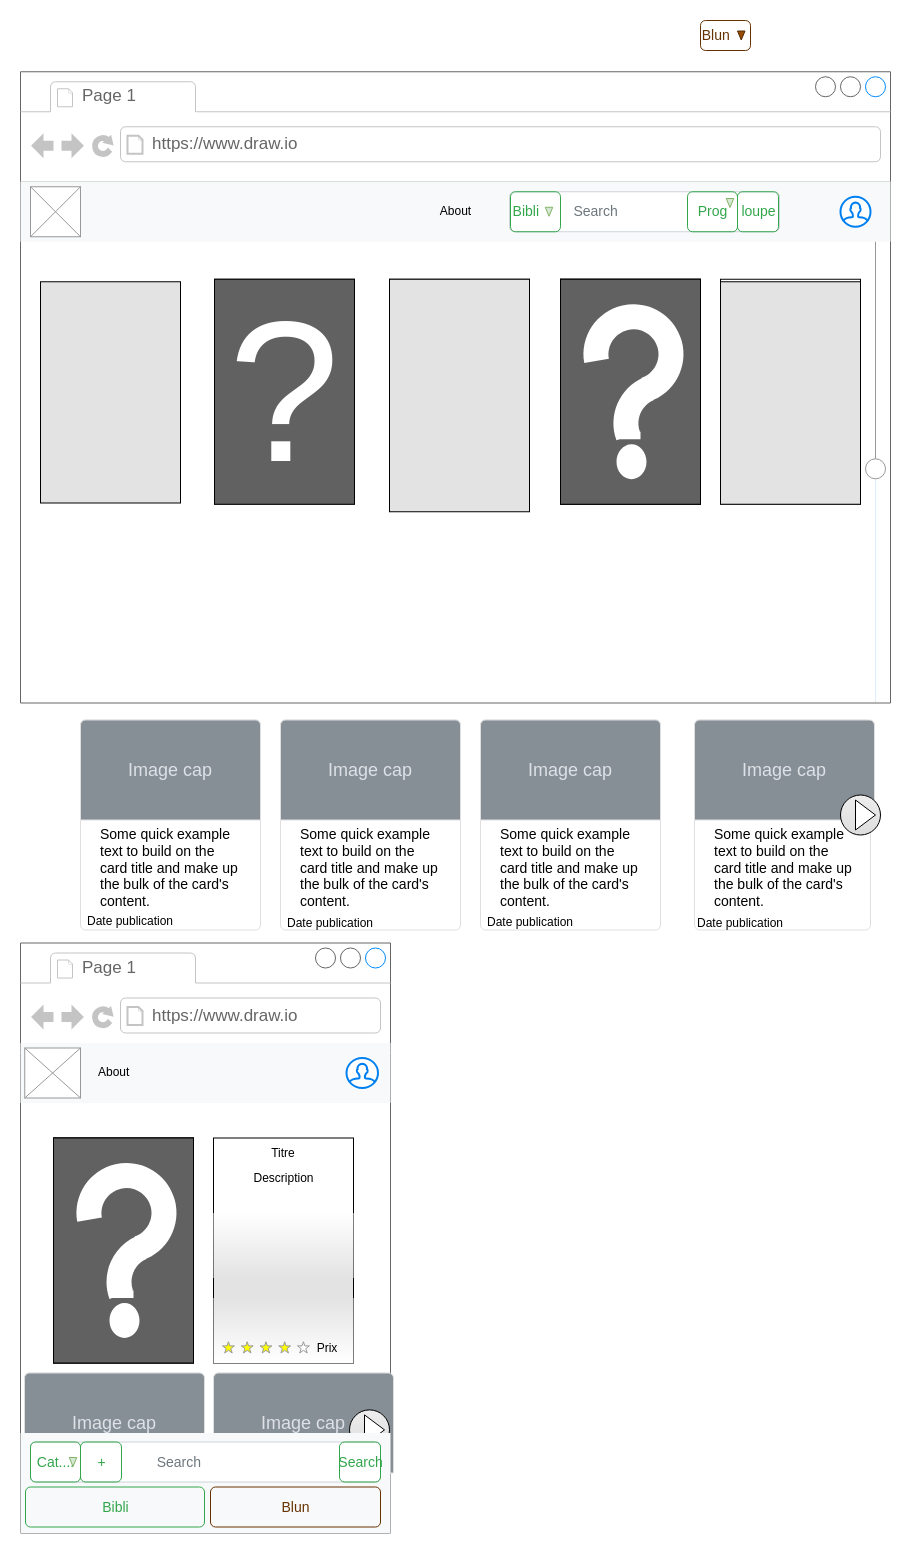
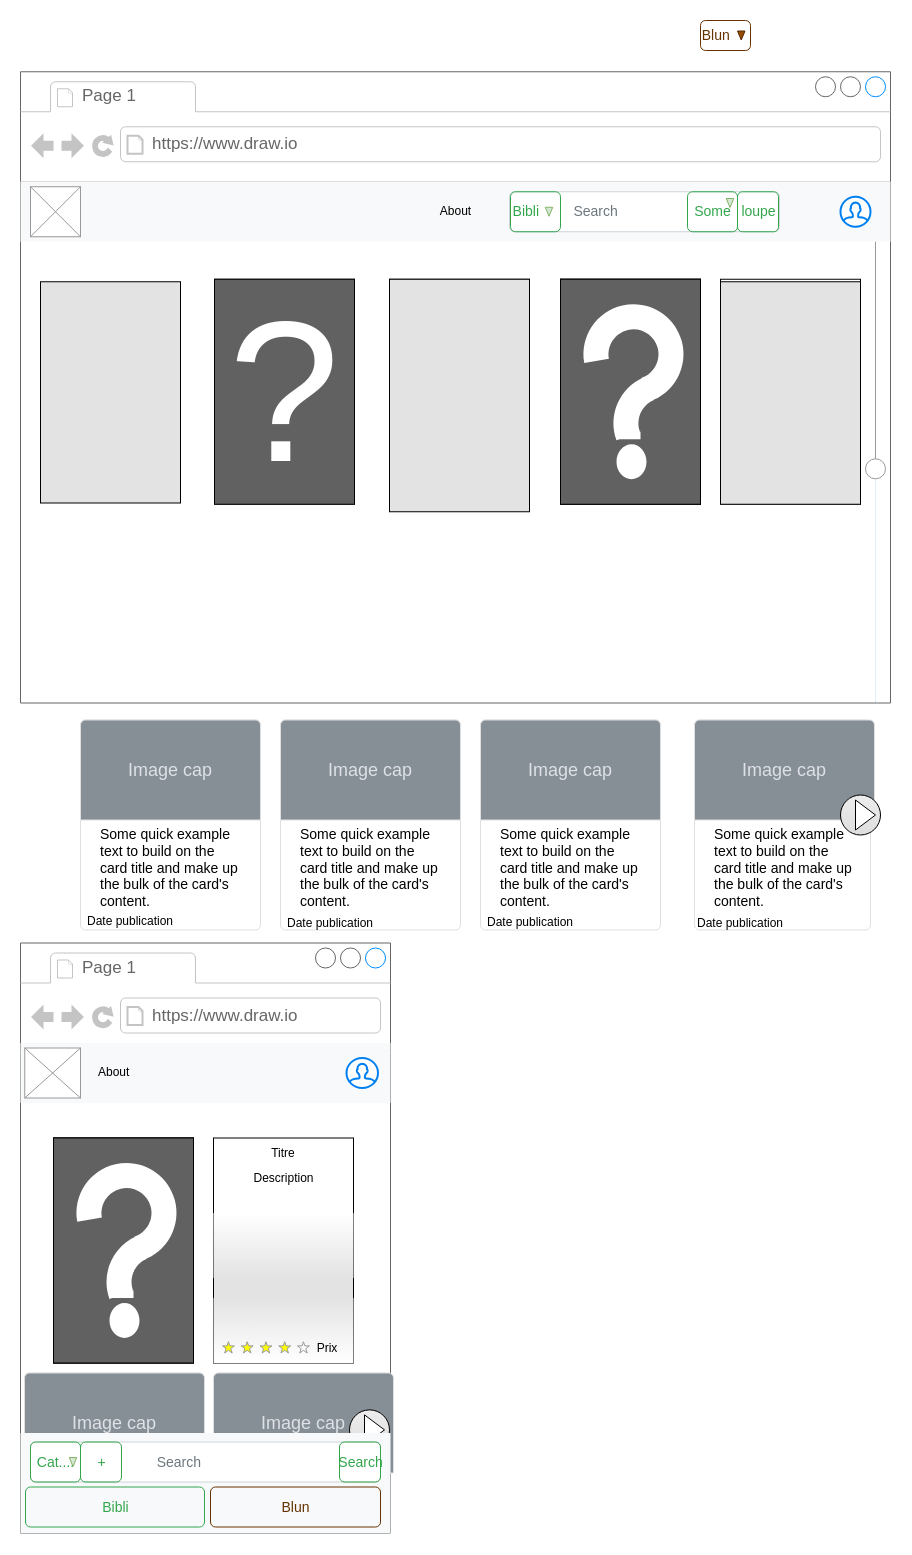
- <mxCell id="57" value="Prog" style="html=1;shadow=0;dashed=0;shape=mxgraph.bootstrap.rrect;rSize=5;fontSize=14;fontColor=#33A64C;strokeColor=#33A64C;fillColor=none;" parent="50" vertex="1"><mxGeometry x="667" y="10" width="50" height="40" as="geometry" /></mxCell>
+ <mxCell id="57" value="Some" style="html=1;shadow=0;dashed=0;shape=mxgraph.bootstrap.rrect;rSize=5;fontSize=14;fontColor=#33A64C;strokeColor=#33A64C;fillColor=none;" parent="50" vertex="1"><mxGeometry x="667" y="10" width="50" height="40" as="geometry" /></mxCell>
